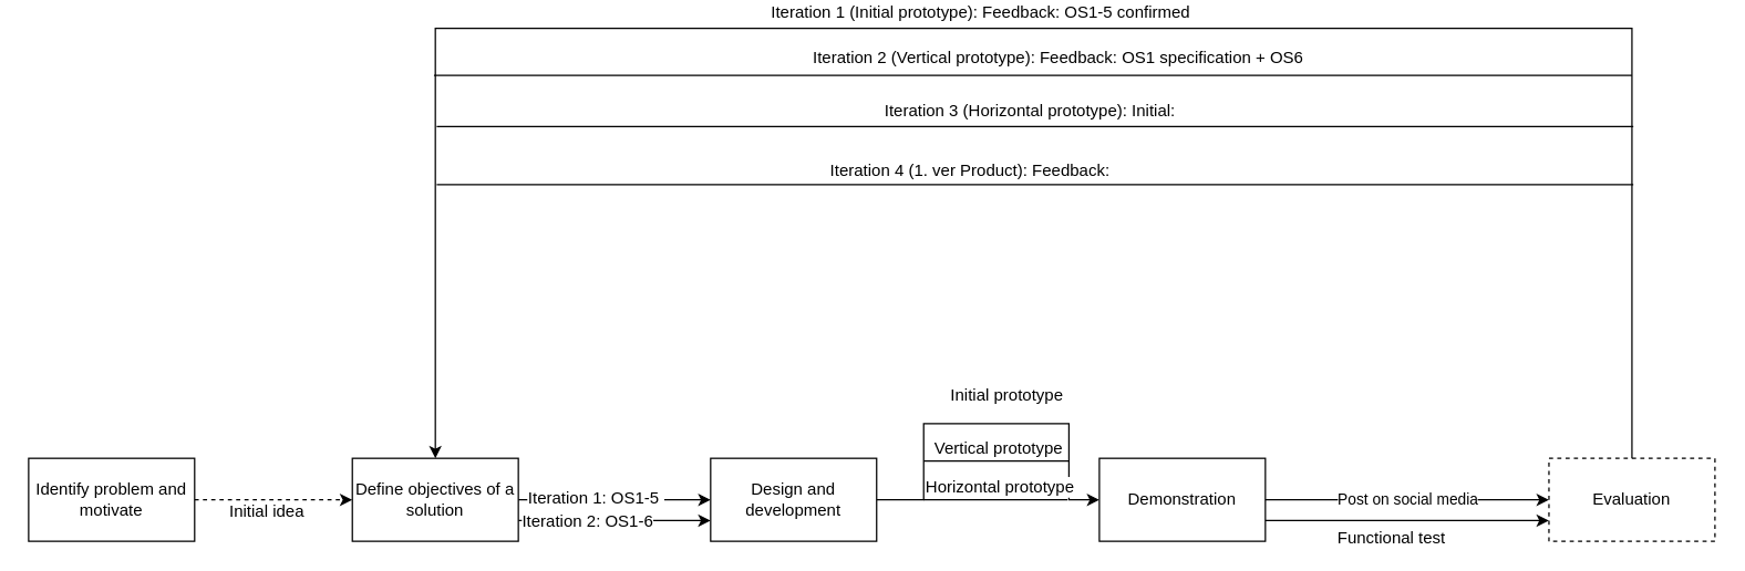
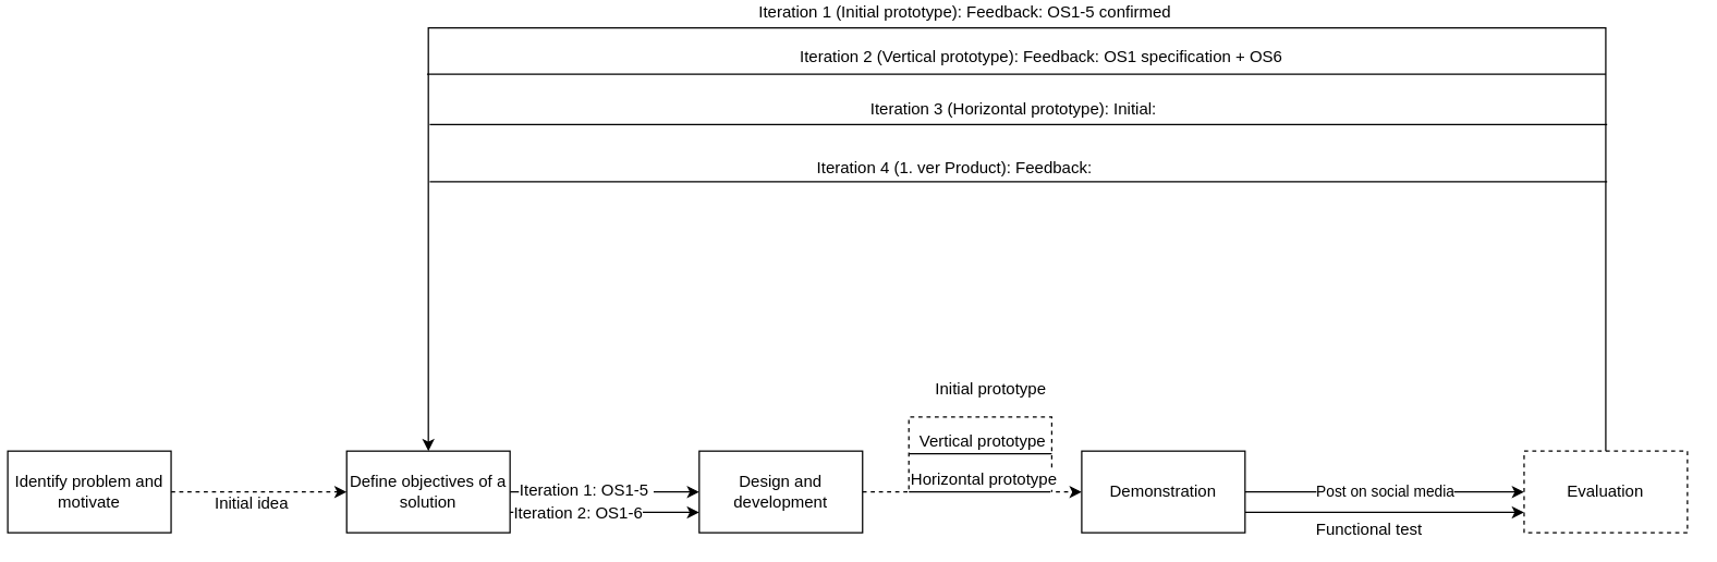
- <mxCell id="10" style="edgeStyle=orthogonalEdgeStyle;orthogonalLoop=1;jettySize=auto;html=1;exitX=1;exitY=0.5;exitDx=0;exitDy=0;entryX=0;entryY=0.5;entryDx=0;entryDy=0;strokeColor=#000000;rounded=0;" edge="1" parent="1" source="12" target="16"><mxGeometry relative="1" as="geometry"><Array as="points"><mxPoint x="667" y="361" /><mxPoint x="667" y="306" /><mxPoint x="772" y="306" /><mxPoint x="772" y="361" /></Array></mxGeometry></mxCell>
+ <mxCell id="10" style="edgeStyle=orthogonalEdgeStyle;orthogonalLoop=1;jettySize=auto;html=1;exitX=1;exitY=0.5;exitDx=0;exitDy=0;entryX=0;entryY=0.5;entryDx=0;entryDy=0;strokeColor=#000000;rounded=0;dashed=1;" edge="1" parent="1" source="12" target="16"><mxGeometry relative="1" as="geometry"><Array as="points"><mxPoint x="667" y="361" /><mxPoint x="667" y="306" /><mxPoint x="772" y="306" /><mxPoint x="772" y="361" /></Array></mxGeometry></mxCell>
- <mxCell id="9" value="Identify problem and motivate" style="rounded=0;whiteSpace=wrap;html=1;" vertex="1" parent="1"><mxGeometry x="20" y="331" width="120" height="60" as="geometry" /></mxCell>
+ <mxCell id="9" value="Identify problem and motivate" style="rounded=0;whiteSpace=wrap;html=1;" vertex="1" parent="1"><mxGeometry x="5" y="331" width="120" height="60" as="geometry" /></mxCell>
